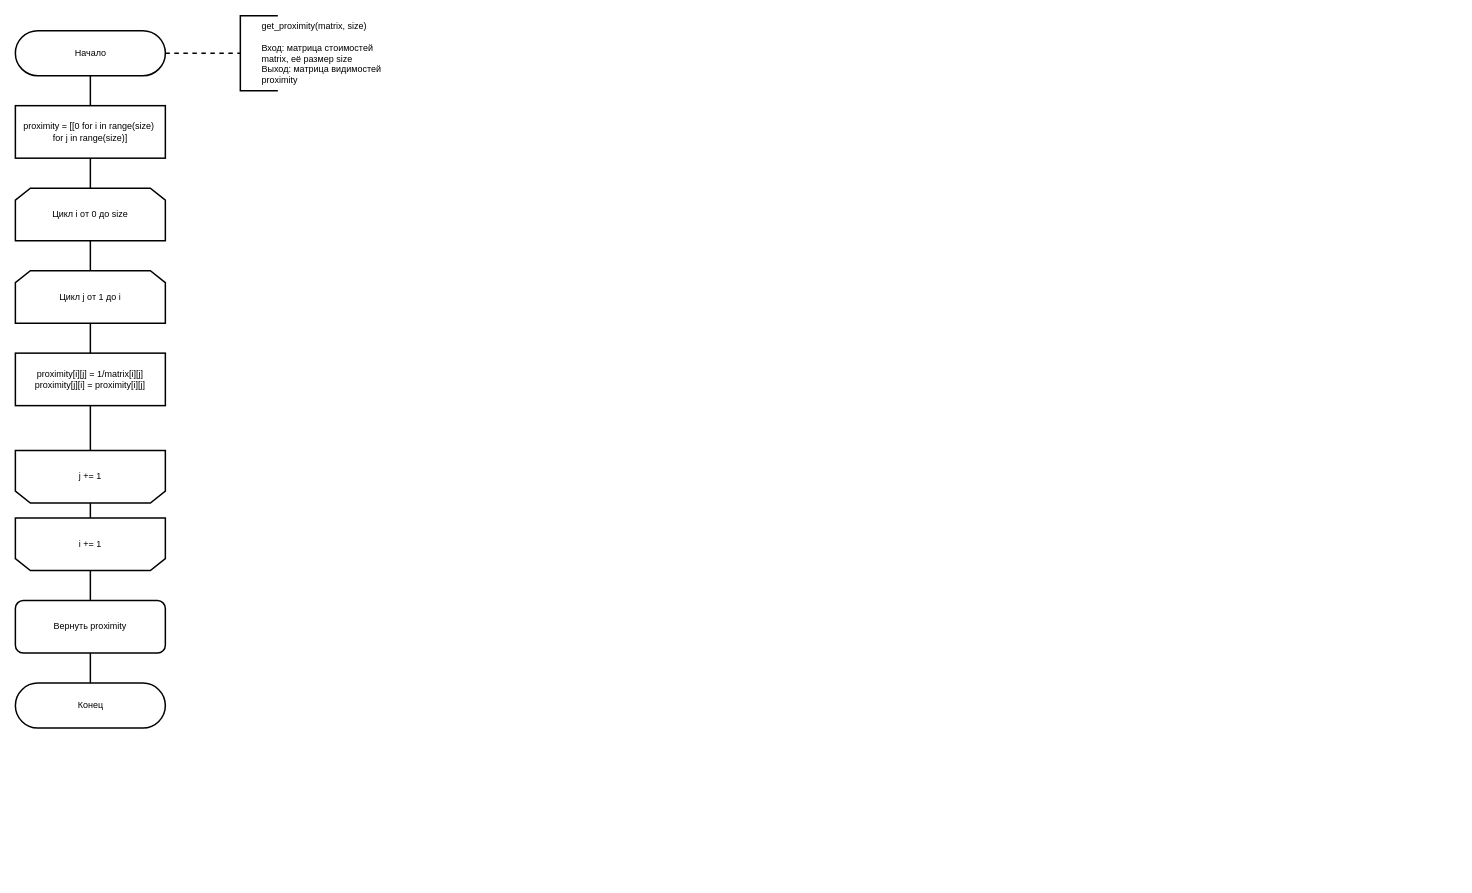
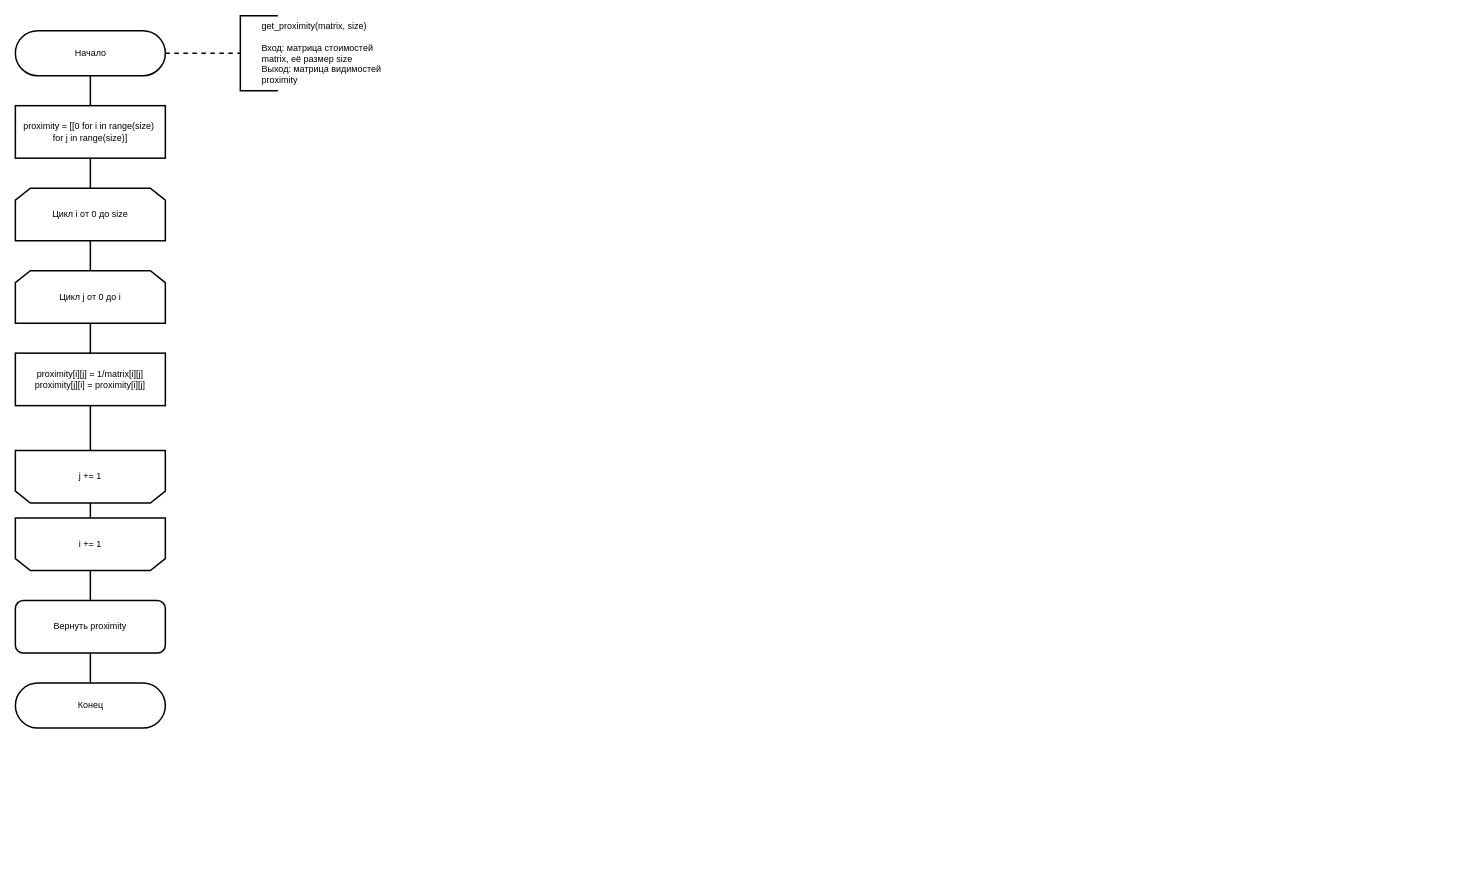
- <mxCell id="14" value="Цикл j от 1 до i" style="shape=loopLimit;whiteSpace=wrap;html=1;strokeWidth=2;" vertex="1" parent="1"><mxGeometry x="20" y="360" width="200" height="70" as="geometry" /></mxCell>
+ <mxCell id="14" value="Цикл j от 0 до i" style="shape=loopLimit;whiteSpace=wrap;html=1;strokeWidth=2;" vertex="1" parent="1"><mxGeometry x="20" y="360" width="200" height="70" as="geometry" /></mxCell>
